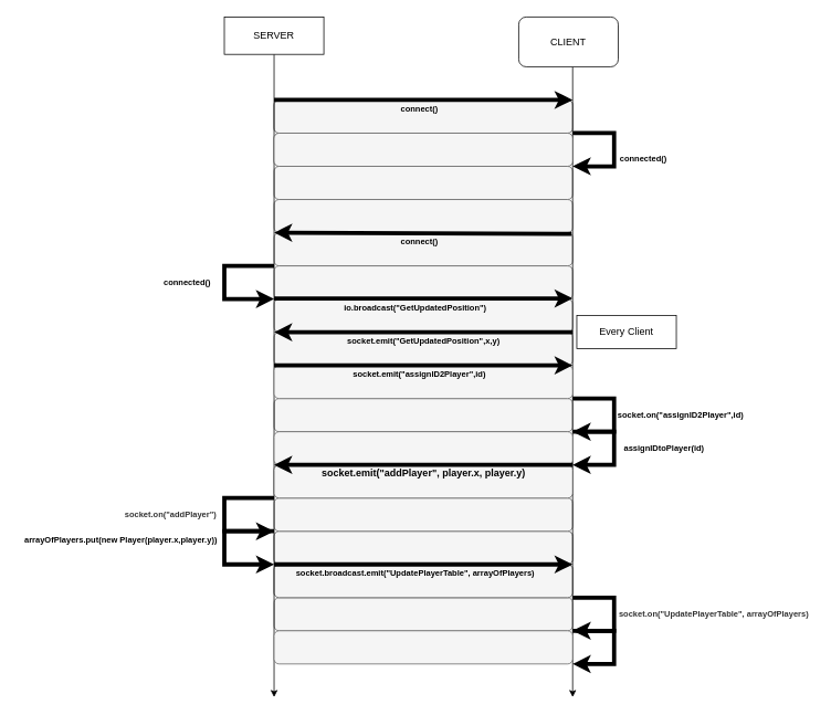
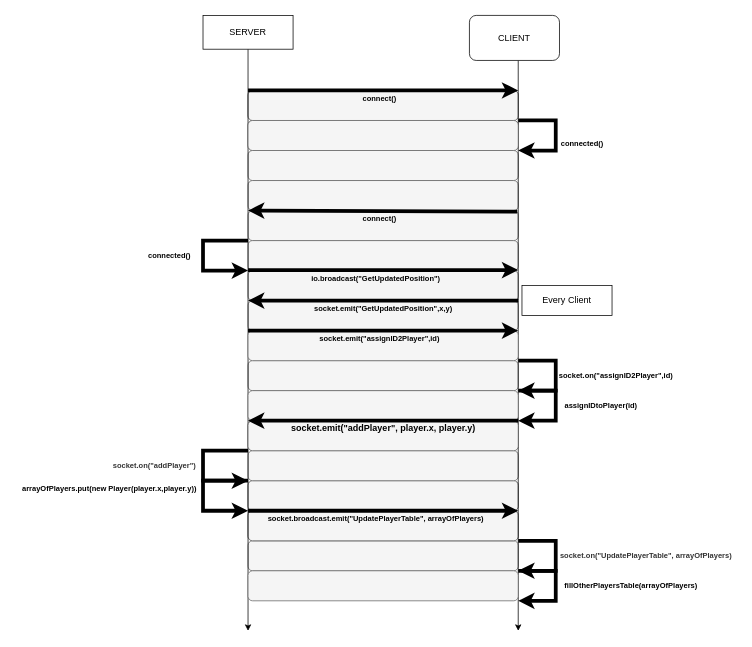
+ <mxCell id="28" value="&lt;font style=&quot;font-size: 10px&quot;&gt;fillOtherPlayersTable(arrayOfPlayers)&lt;/font&gt;" style="text;html=1;align=center;verticalAlign=middle;resizable=0;points=[];autosize=1;strokeColor=none;fillColor=none;fontStyle=1" parent="1" vertex="1"><mxGeometry x="745" y="770" width="190" height="20" as="geometry" /></mxCell>
